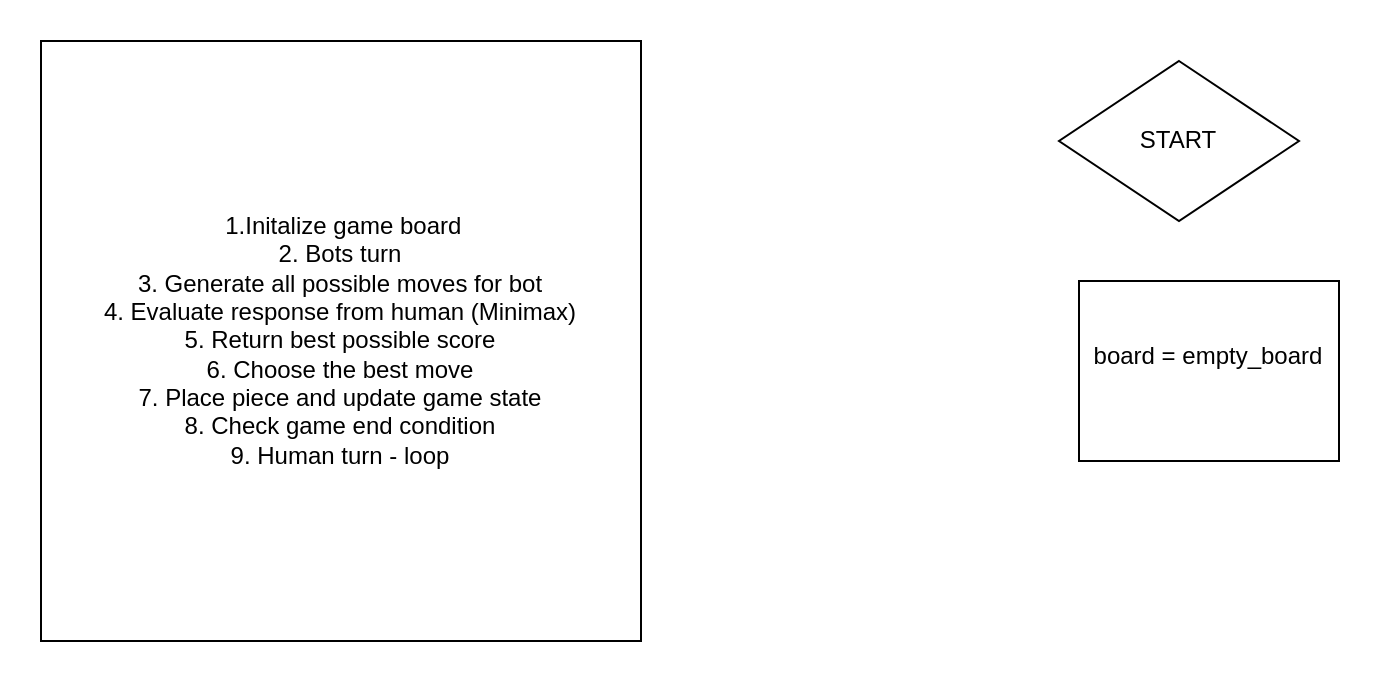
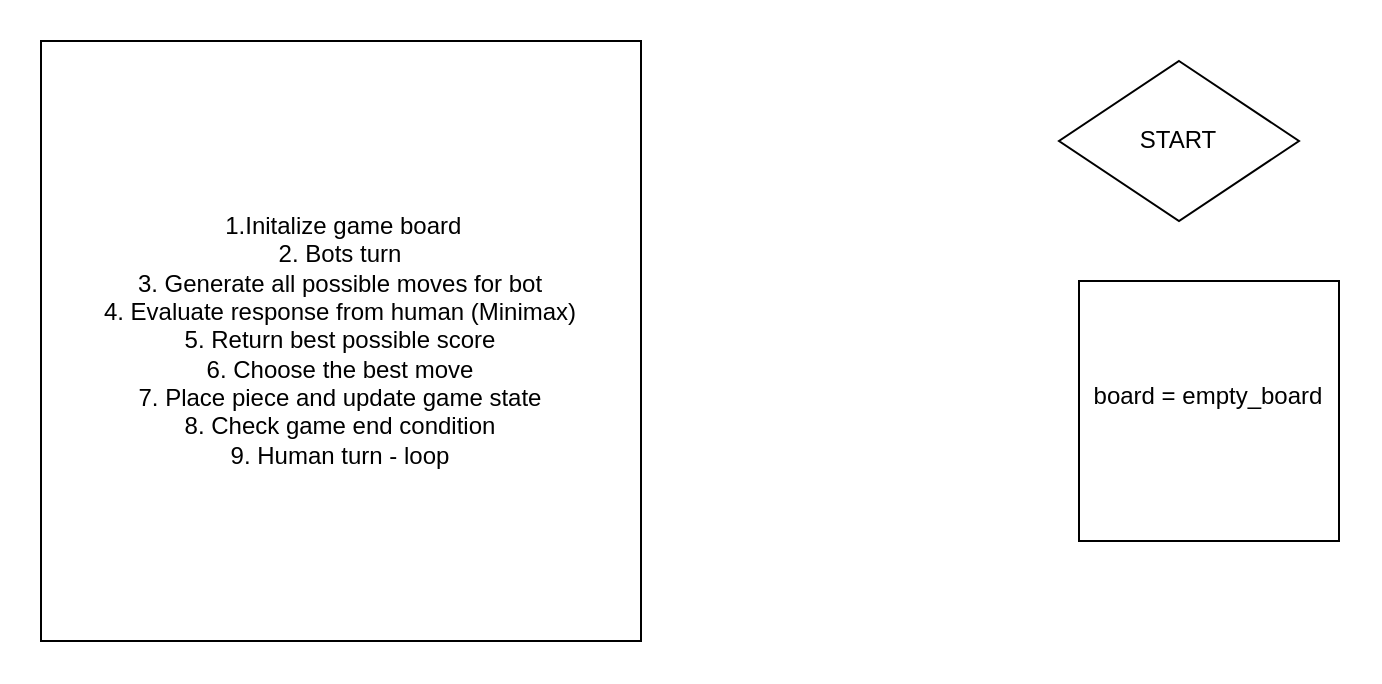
- <mxCell id="4" value="&lt;div&gt;board = empty_board&lt;/div&gt;&lt;div&gt;&lt;br&gt;&lt;/div&gt;" style="whiteSpace=wrap;html=1;aspect=fixed;" vertex="1" parent="1"><mxGeometry x="539" y="140" width="130" height="90" as="geometry" /></mxCell>
+ <mxCell id="4" value="&lt;div&gt;board = empty_board&lt;/div&gt;&lt;div&gt;&lt;br&gt;&lt;/div&gt;" style="whiteSpace=wrap;html=1;aspect=fixed;" vertex="1" parent="1"><mxGeometry x="539" y="140" width="130" height="130" as="geometry" /></mxCell>
